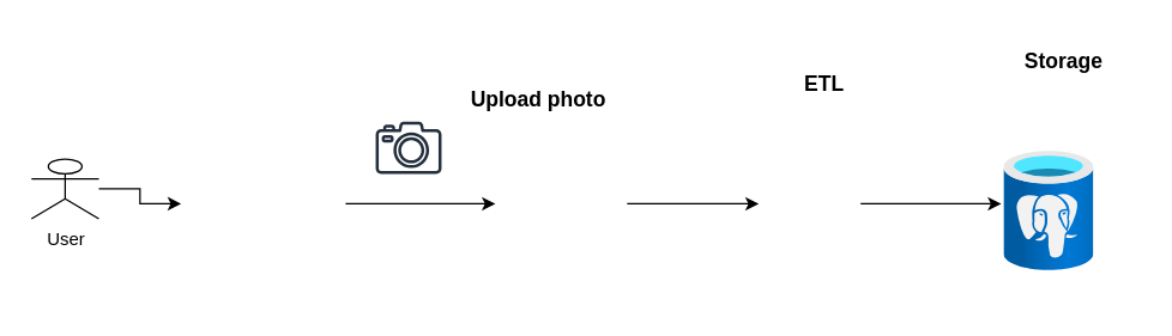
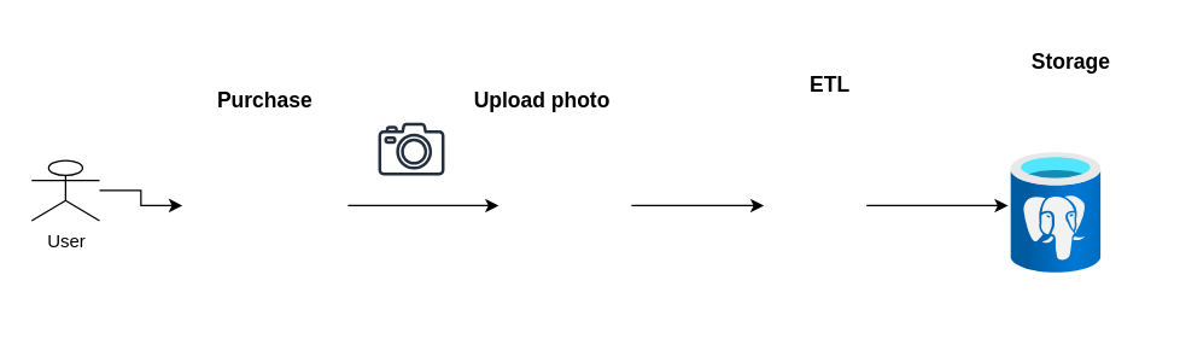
+ <mxCell id="11" value="&lt;b&gt;&lt;font style=&quot;font-size: 14px;&quot;&gt;Purchase&lt;/font&gt;&lt;/b&gt;" style="text;html=1;align=center;verticalAlign=middle;whiteSpace=wrap;rounded=0;" parent="9" vertex="1"><mxGeometry x="24.95" width="60" height="30" as="geometry" /></mxCell>
